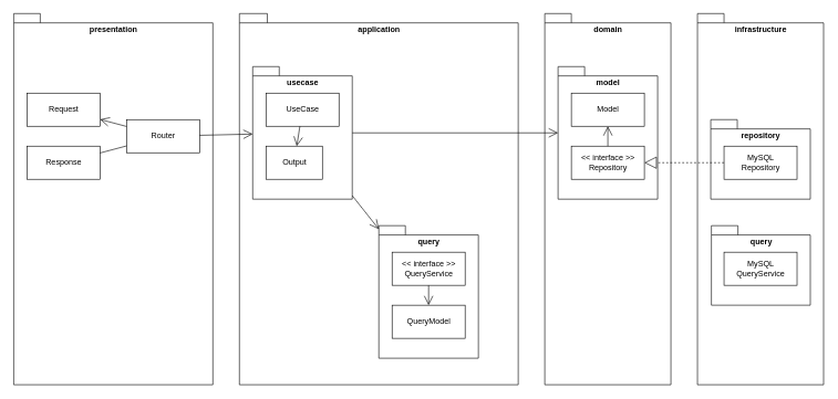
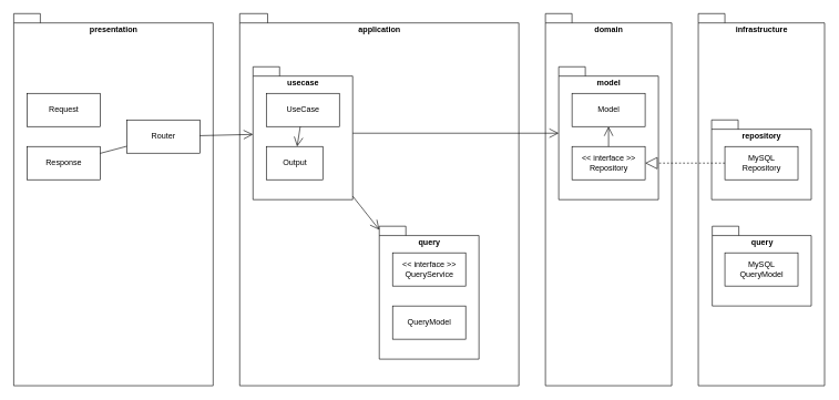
- <mxCell id="16" value="" style="endArrow=open;endFill=1;endSize=12;html=1;" parent="1" source="11" target="12" edge="1"><mxGeometry width="160" relative="1" as="geometry"><mxPoint x="420" y="280" as="sourcePoint" /><mxPoint x="580" y="280" as="targetPoint" /></mxGeometry></mxCell>
- <mxCell id="26" value="MySQL&lt;br&gt;QueryService" style="html=1;" parent="1" vertex="1"><mxGeometry x="1090" y="380" width="110" height="50" as="geometry" /></mxCell>
+ <mxCell id="26" value="MySQL&lt;br&gt;QueryModel" style="html=1;" parent="1" vertex="1"><mxGeometry x="1090" y="380" width="110" height="50" as="geometry" /></mxCell>
- <mxCell id="30" value="" style="endArrow=open;endFill=1;endSize=12;html=1;" parent="1" source="27" target="29" edge="1"><mxGeometry width="160" relative="1" as="geometry"><mxPoint x="487.5" y="240" as="sourcePoint" /><mxPoint x="622.5" y="390" as="targetPoint" /></mxGeometry></mxCell>
